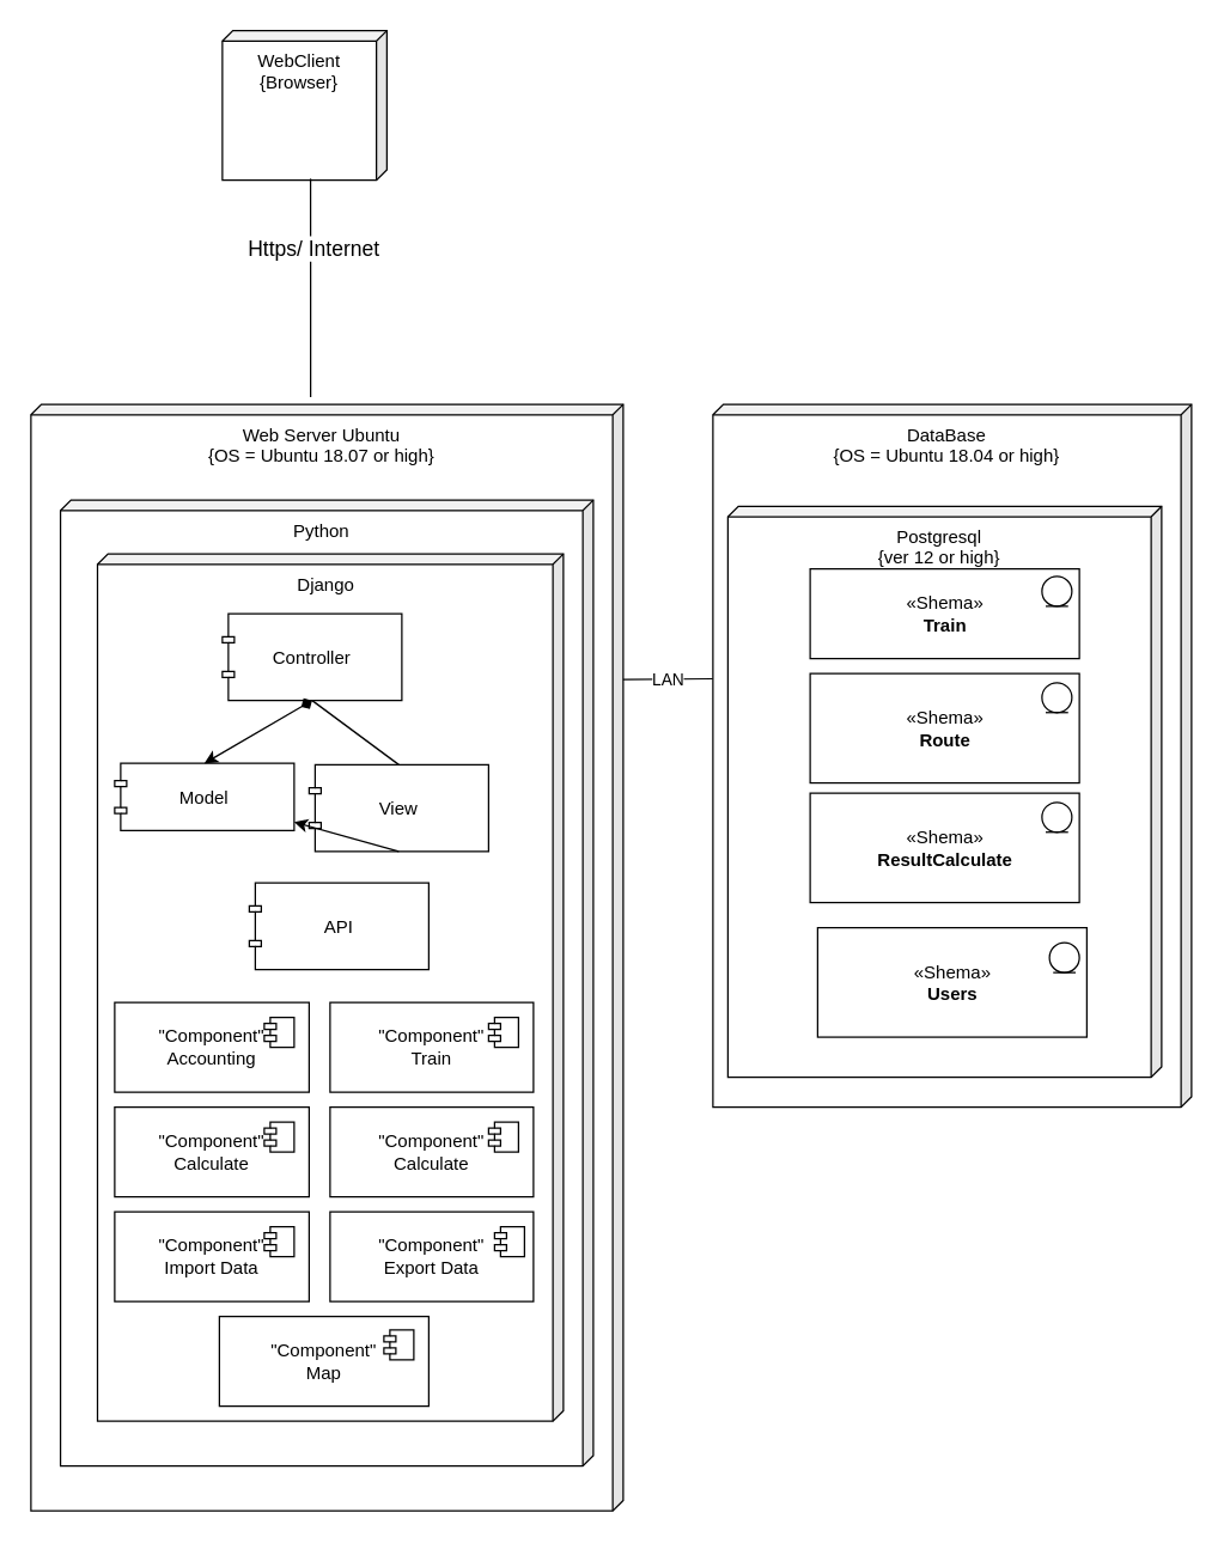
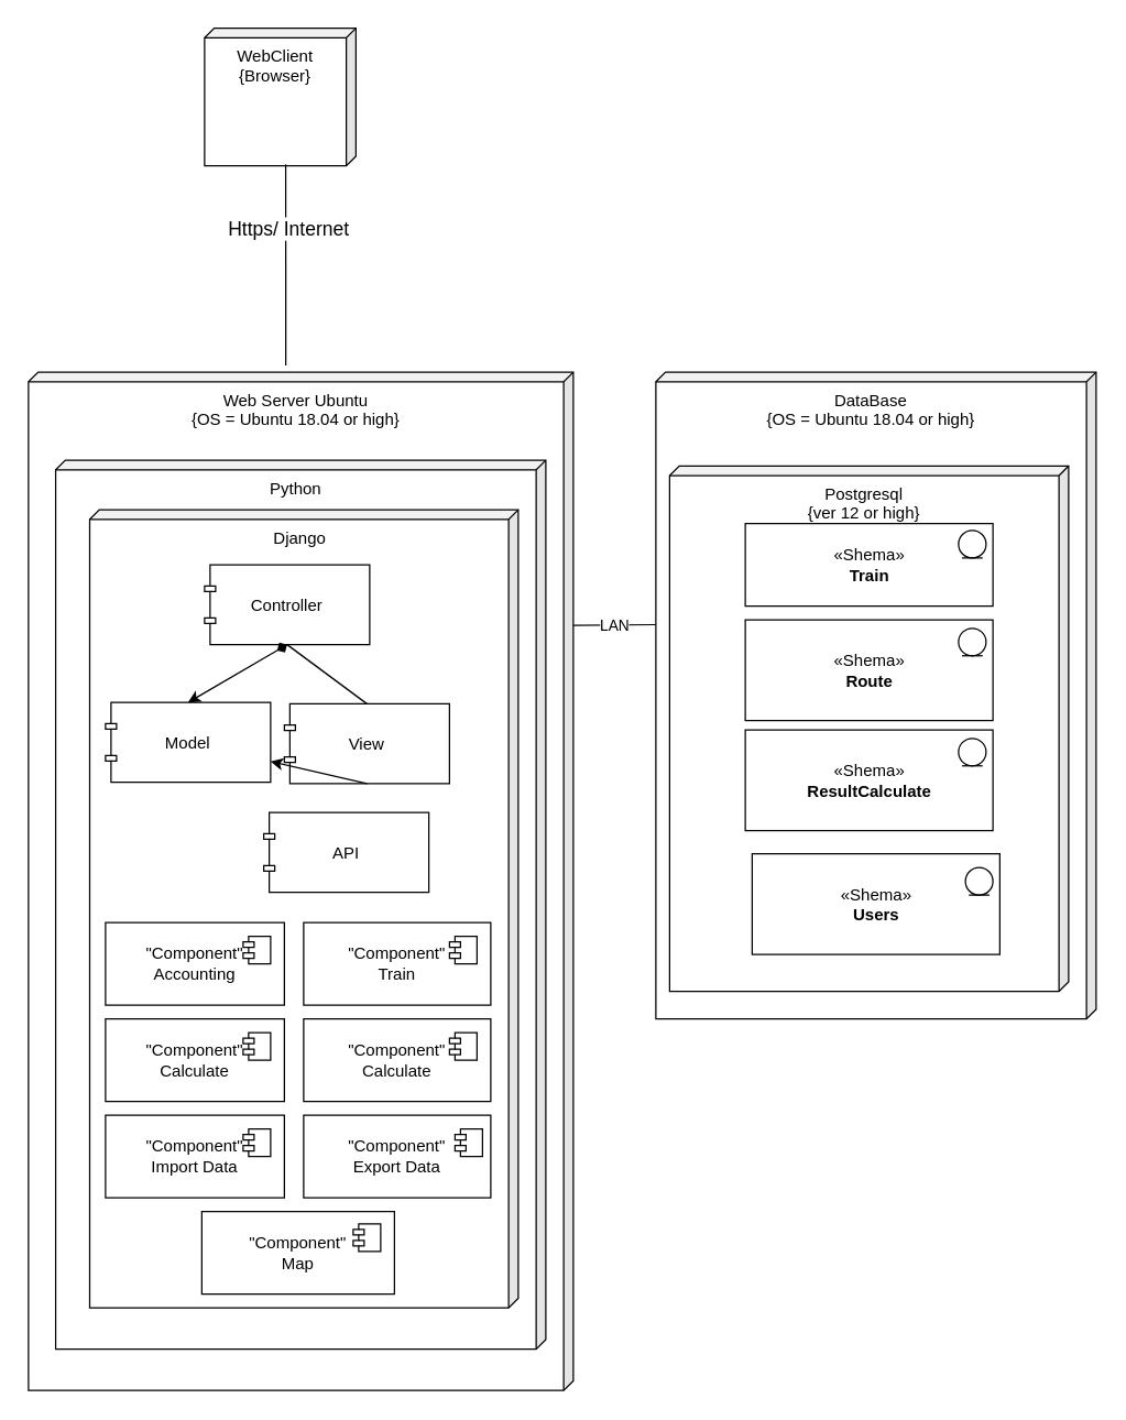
- <mxCell id="3" value="Web Server Ubuntu&lt;br&gt;{OS = Ubuntu 18.07 or high}" style="shape=cube;whiteSpace=wrap;html=1;boundedLbl=1;backgroundOutline=1;darkOpacity=0.05;darkOpacity2=0.1;size=7;flipV=0;flipH=1;verticalAlign=top;gradientColor=none;gradientDirection=east;" parent="1" vertex="1"><mxGeometry x="20" y="270" width="396" height="740" as="geometry" /></mxCell>
+ <mxCell id="3" value="Web Server Ubuntu&lt;br&gt;{OS = Ubuntu 18.04 or high}" style="shape=cube;whiteSpace=wrap;html=1;boundedLbl=1;backgroundOutline=1;darkOpacity=0.05;darkOpacity2=0.1;size=7;flipV=0;flipH=1;verticalAlign=top;gradientColor=none;gradientDirection=east;" parent="1" vertex="1"><mxGeometry x="20" y="270" width="396" height="740" as="geometry" /></mxCell>
- <mxCell id="26" value="Model" style="shape=component;jettyWidth=8;jettyHeight=4;" parent="1" vertex="1"><mxGeometry x="76" y="510" width="120" height="45" as="geometry" /></mxCell>
+ <mxCell id="26" value="Model" style="shape=component;jettyWidth=8;jettyHeight=4;" parent="1" vertex="1"><mxGeometry x="76" y="510" width="120" height="58" as="geometry" /></mxCell>
- <mxCell id="29" value="API" style="shape=component;jettyWidth=8;jettyHeight=4;" parent="1" vertex="1"><mxGeometry x="166" y="590" width="120" height="58" as="geometry" /></mxCell>
+ <mxCell id="29" value="API" style="shape=component;jettyWidth=8;jettyHeight=4;" parent="1" vertex="1"><mxGeometry x="191" y="590" width="120" height="58" as="geometry" /></mxCell>
